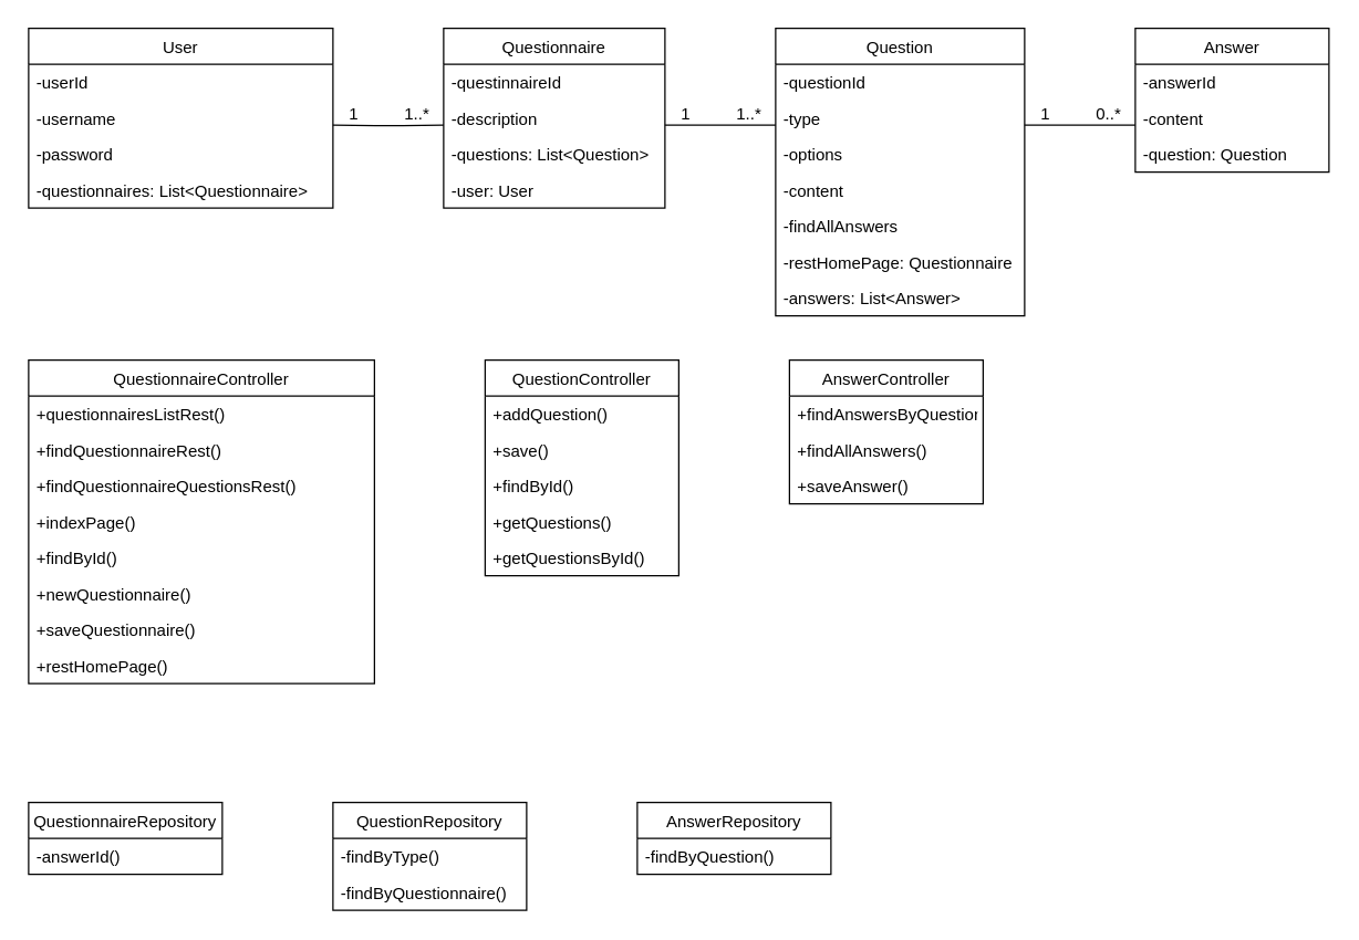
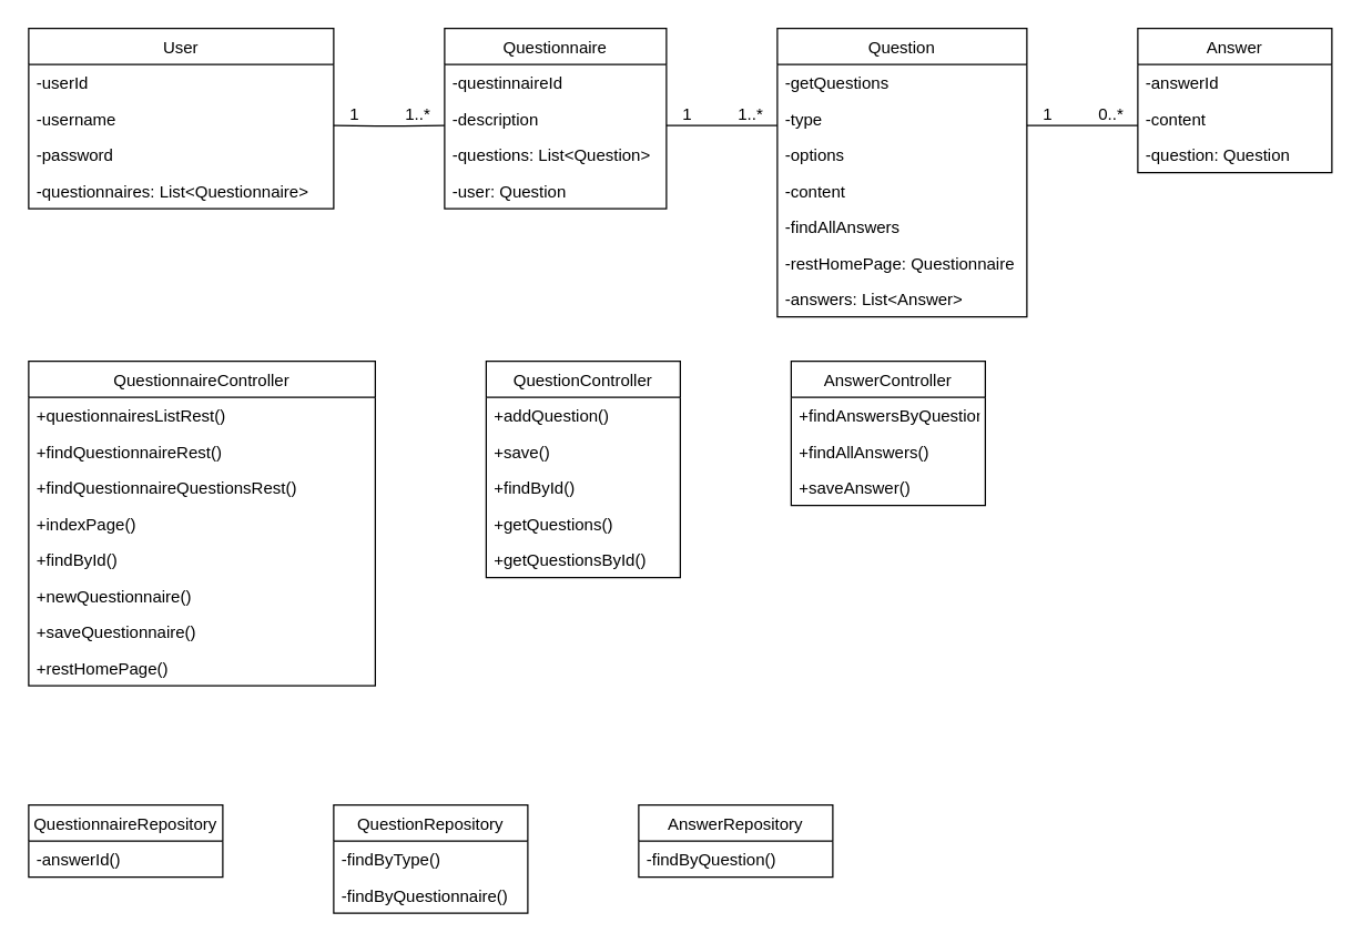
- <mxCell id="13" value="-questionId" style="text;strokeColor=none;fillColor=none;align=left;verticalAlign=top;spacingLeft=4;spacingRight=4;overflow=hidden;rotatable=0;points=[[0,0.5],[1,0.5]];portConstraint=eastwest;" parent="12" vertex="1"><mxGeometry y="26" width="180" height="26" as="geometry" /></mxCell>
+ <mxCell id="13" value="-getQuestions" style="text;strokeColor=none;fillColor=none;align=left;verticalAlign=top;spacingLeft=4;spacingRight=4;overflow=hidden;rotatable=0;points=[[0,0.5],[1,0.5]];portConstraint=eastwest;" parent="12" vertex="1"><mxGeometry y="26" width="180" height="26" as="geometry" /></mxCell>
- <mxCell id="6" value="-user: User" style="text;strokeColor=none;fillColor=none;align=left;verticalAlign=top;spacingLeft=4;spacingRight=4;overflow=hidden;rotatable=0;points=[[0,0.5],[1,0.5]];portConstraint=eastwest;" parent="2" vertex="1"><mxGeometry y="104" width="160" height="26" as="geometry" /></mxCell>
+ <mxCell id="6" value="-user: Question" style="text;strokeColor=none;fillColor=none;align=left;verticalAlign=top;spacingLeft=4;spacingRight=4;overflow=hidden;rotatable=0;points=[[0,0.5],[1,0.5]];portConstraint=eastwest;" parent="2" vertex="1"><mxGeometry y="104" width="160" height="26" as="geometry" /></mxCell>
